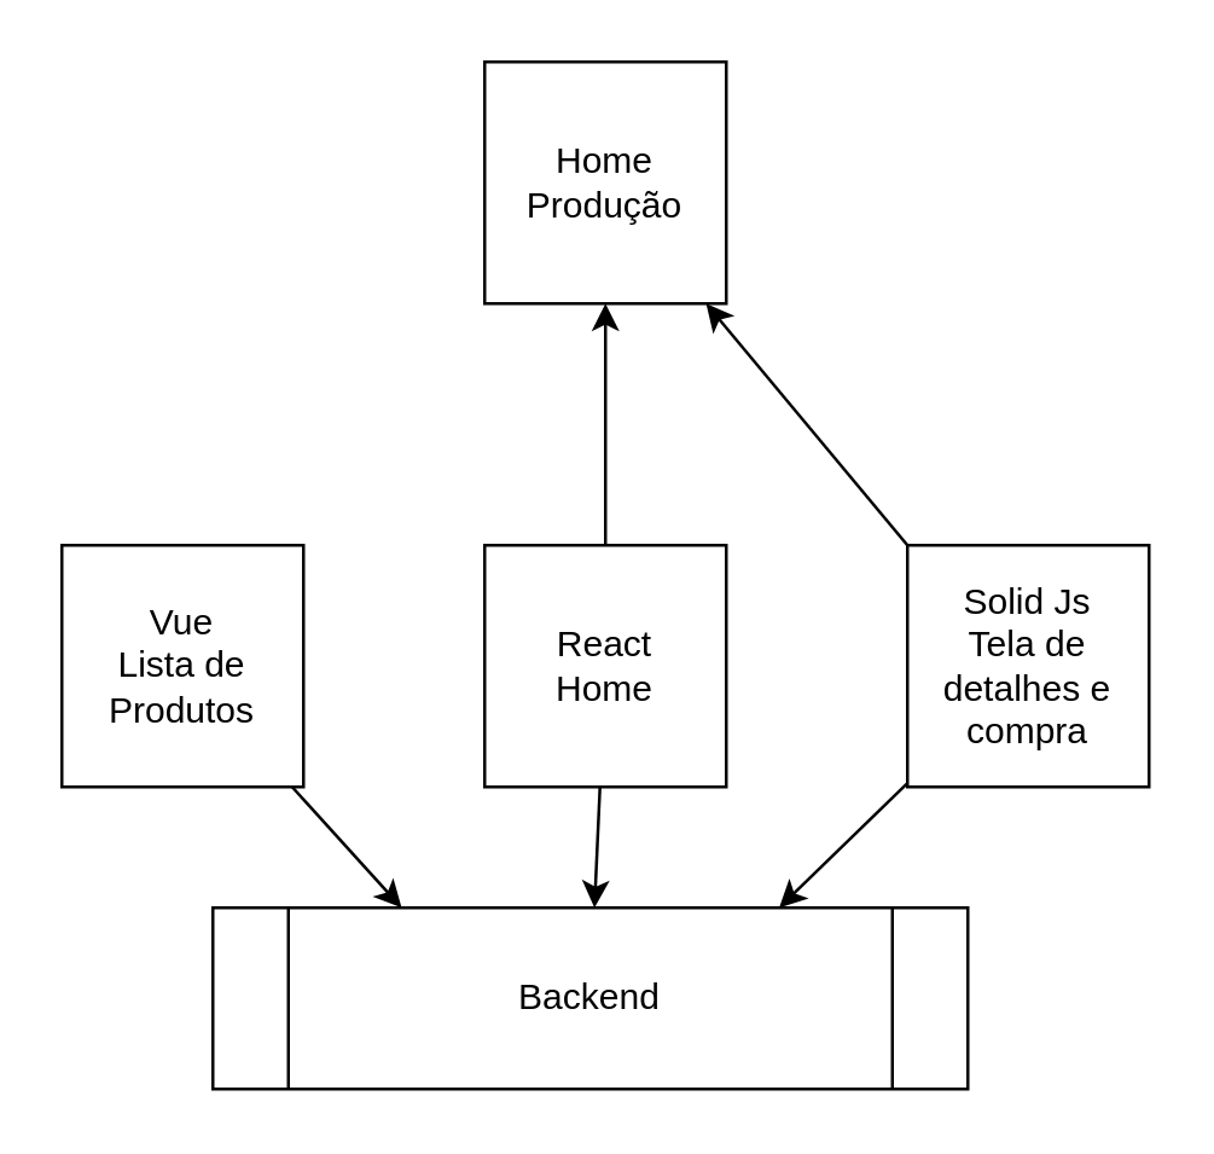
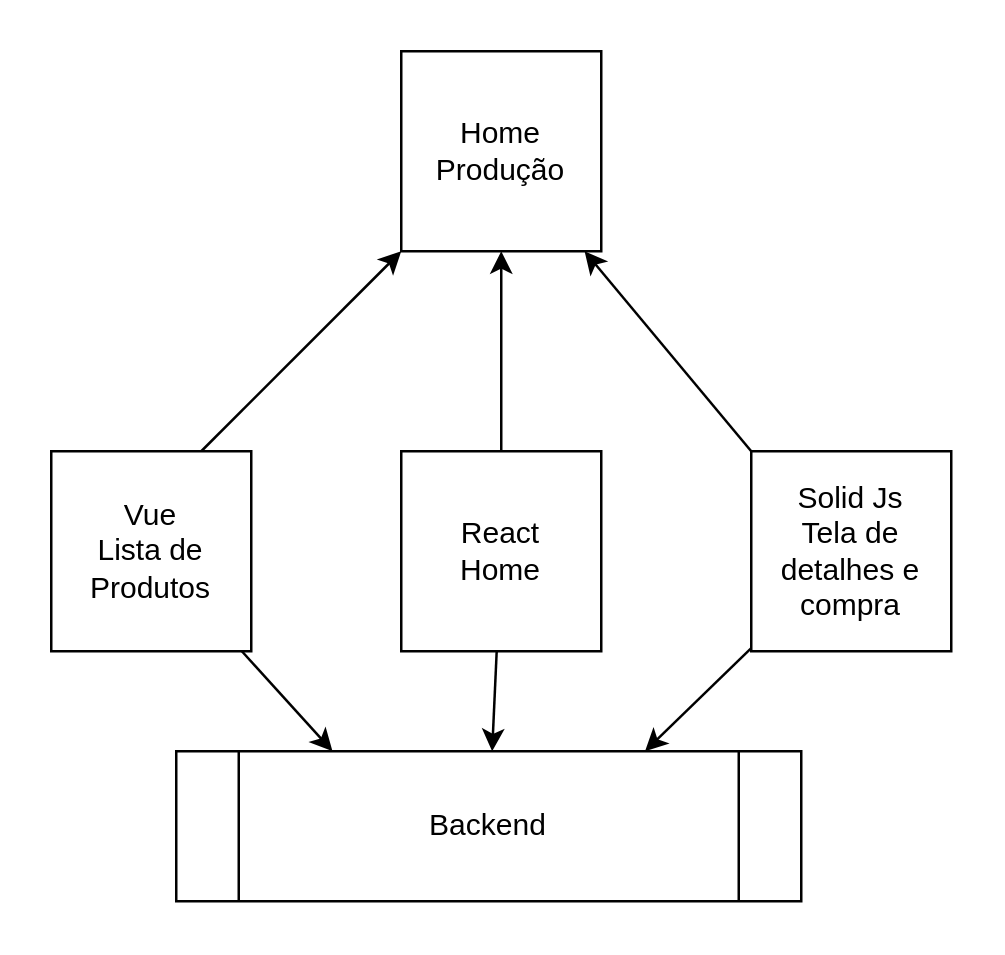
+ <mxCell id="6" style="edgeStyle=none;html=1;exitX=0.75;exitY=0;exitDx=0;exitDy=0;entryX=0;entryY=1;entryDx=0;entryDy=0;" edge="1" parent="1" source="7" target="12"><mxGeometry relative="1" as="geometry"><mxPoint x="180" y="100" as="targetPoint" /><Array as="points"><mxPoint x="160" y="100" /></Array></mxGeometry></mxCell>
